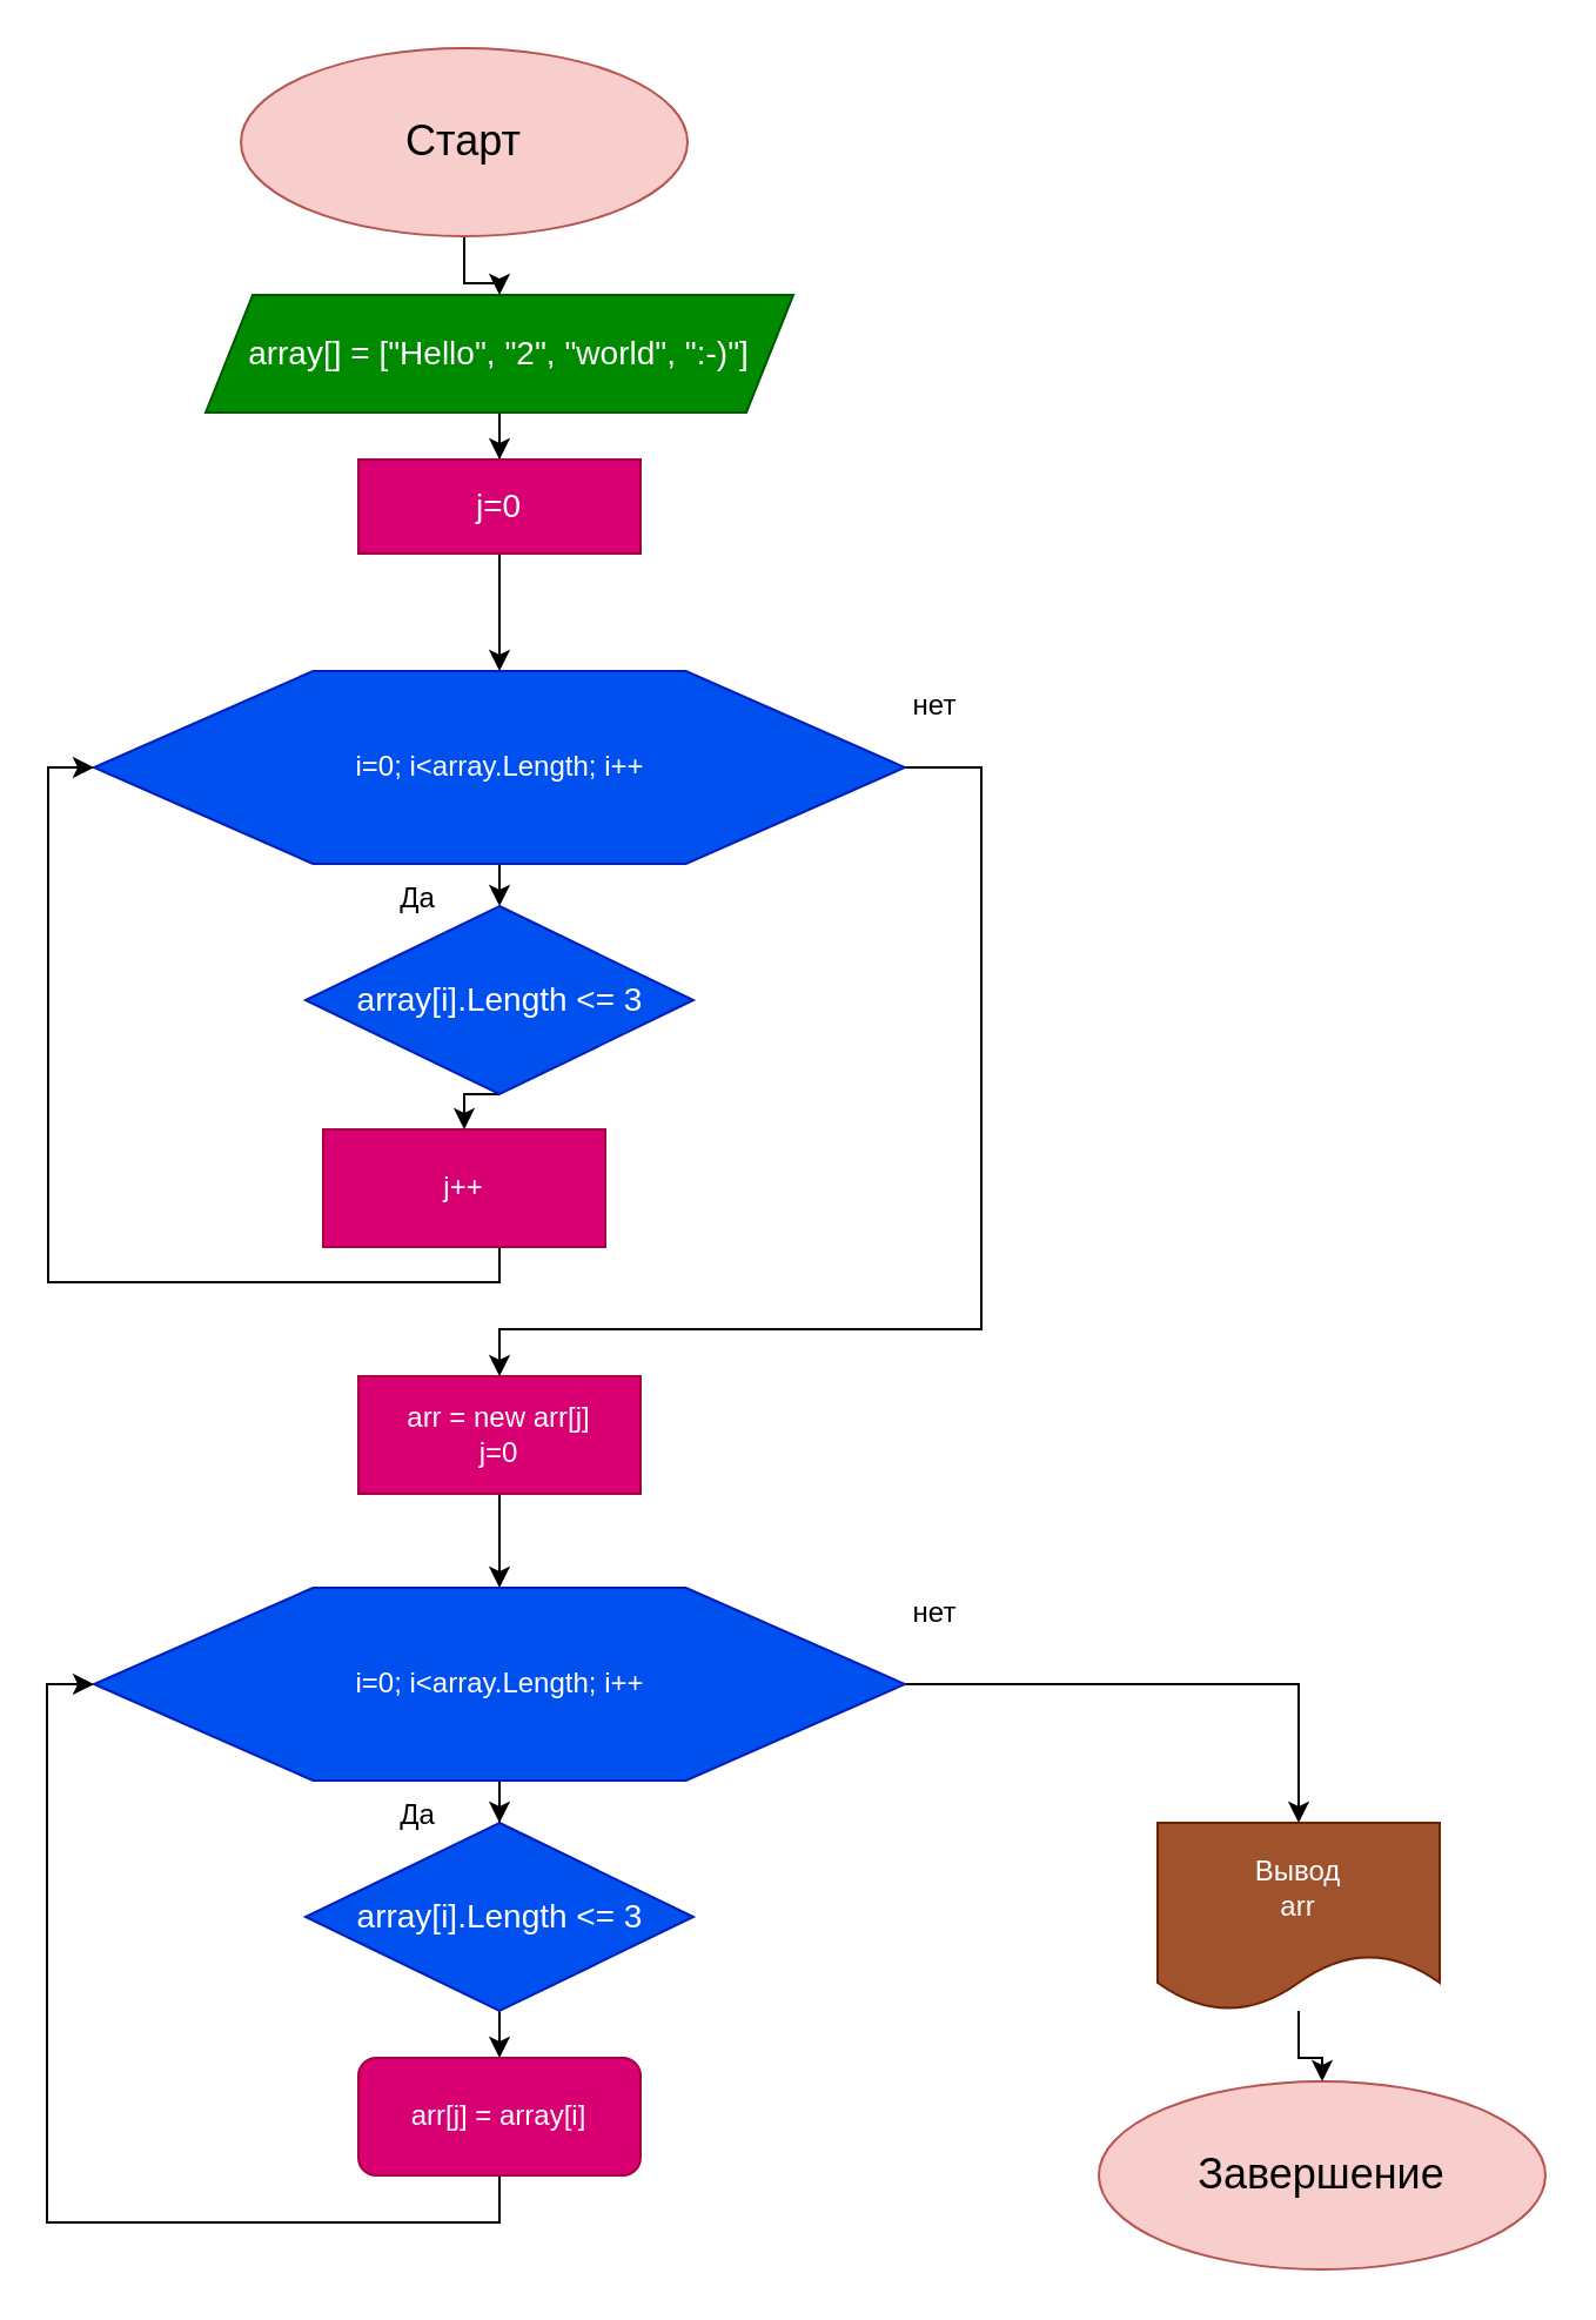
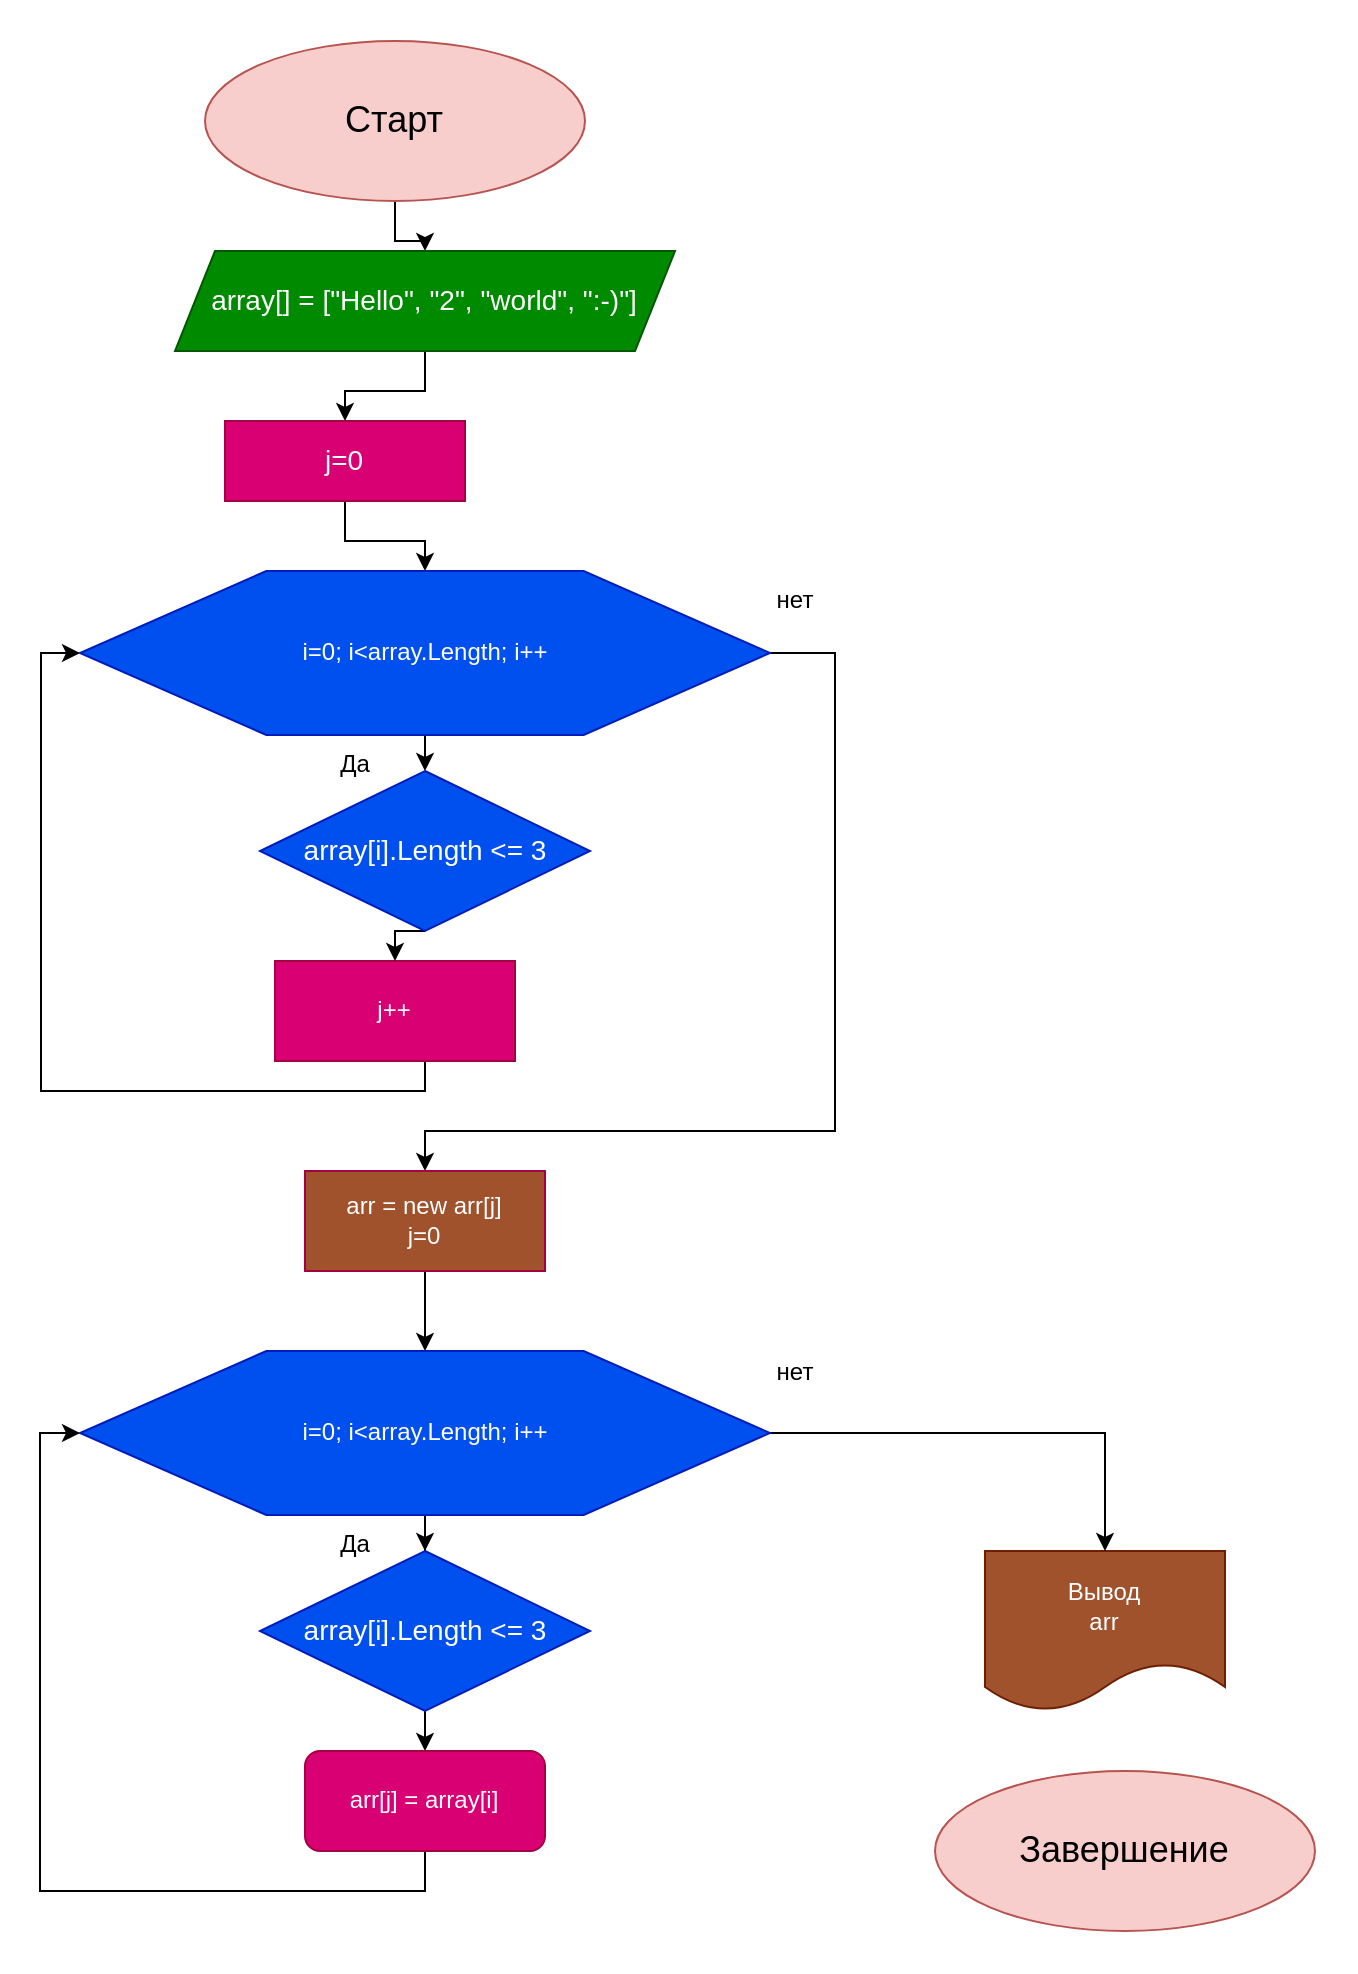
- <mxCell id="7" value="&lt;font style=&quot;font-size: 14px;&quot;&gt;j=0&lt;br&gt;&lt;/font&gt;" style="whiteSpace=wrap;html=1;fillColor=#d80073;strokeColor=#A50040;fontColor=#ffffff;" parent="1" vertex="1"><mxGeometry x="152" y="195" width="120" height="40" as="geometry" /></mxCell>
+ <mxCell id="7" value="&lt;font style=&quot;font-size: 14px;&quot;&gt;j=0&lt;br&gt;&lt;/font&gt;" style="whiteSpace=wrap;html=1;fillColor=#d80073;strokeColor=#A50040;fontColor=#ffffff;" parent="1" vertex="1"><mxGeometry x="112" y="210" width="120" height="40" as="geometry" /></mxCell>
- <mxCell id="20" value="arr = new arr[j]&lt;br&gt;j=0" style="whiteSpace=wrap;html=1;fillColor=#d80073;strokeColor=#A50040;fontColor=#ffffff;" vertex="1" parent="1"><mxGeometry x="152" y="585" width="120" height="50" as="geometry" /></mxCell>
+ <mxCell id="20" value="arr = new arr[j]&lt;br&gt;j=0" style="whiteSpace=wrap;html=1;fillColor=#a0522d;strokeColor=#A50040;fontColor=#ffffff;" vertex="1" parent="1"><mxGeometry x="152" y="585" width="120" height="50" as="geometry" /></mxCell>
- <mxCell id="8" value="" style="edgeStyle=orthogonalEdgeStyle;rounded=0;orthogonalLoop=1;jettySize=auto;html=1;" parent="1" source="9" target="10" edge="1"><mxGeometry relative="1" as="geometry" /></mxCell>
